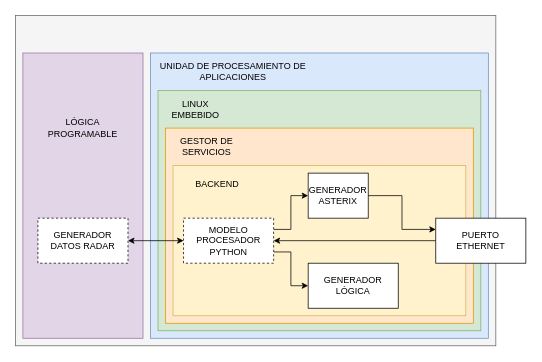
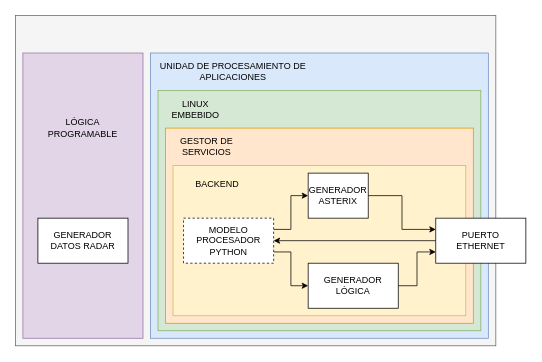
- <mxCell id="9" value="GENERADOR DATOS RADAR" style="rounded=0;whiteSpace=wrap;html=1;dashed=1;" vertex="1" parent="1"><mxGeometry x="50" y="290" width="120" height="60" as="geometry" /></mxCell>
+ <mxCell id="9" value="GENERADOR DATOS RADAR" style="rounded=0;whiteSpace=wrap;html=1;" vertex="1" parent="1"><mxGeometry x="50" y="290" width="120" height="60" as="geometry" /></mxCell>
- <mxCell id="8" style="edgeStyle=orthogonalEdgeStyle;rounded=0;orthogonalLoop=1;jettySize=auto;html=1;exitX=1;exitY=0.5;exitDx=0;exitDy=0;entryX=0;entryY=0.5;entryDx=0;entryDy=0;startArrow=classic;startFill=1;" edge="1" parent="1" source="9" target="12"><mxGeometry relative="1" as="geometry" /></mxCell>
+ <mxCell id="16" style="edgeStyle=orthogonalEdgeStyle;rounded=0;orthogonalLoop=1;jettySize=auto;html=1;exitX=1;exitY=0.5;exitDx=0;exitDy=0;entryX=0;entryY=0.75;entryDx=0;entryDy=0;" edge="1" parent="1" source="17" target="19"><mxGeometry relative="1" as="geometry" /></mxCell>
